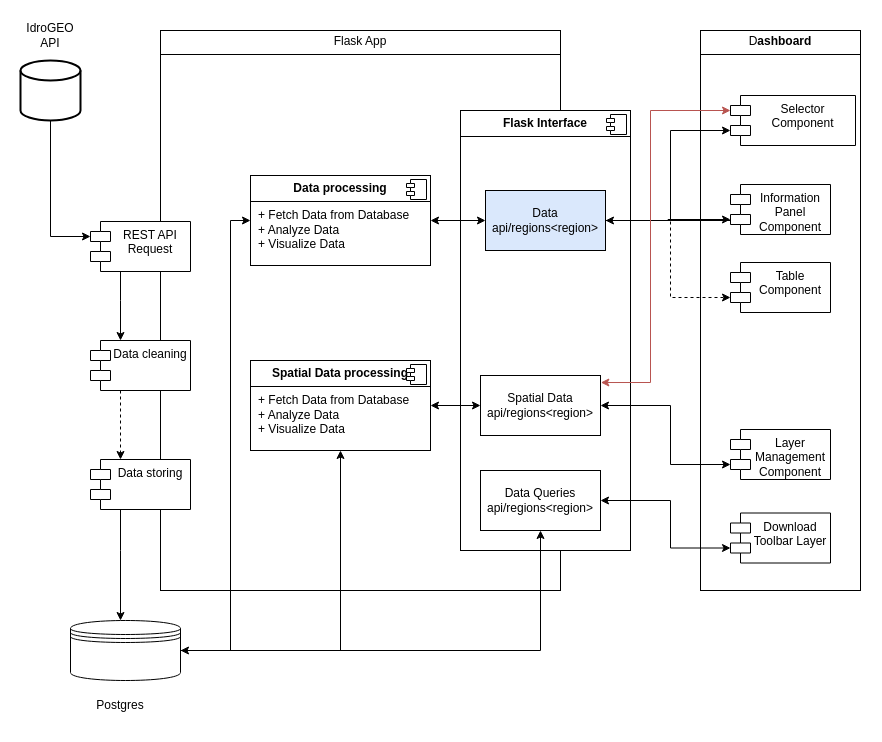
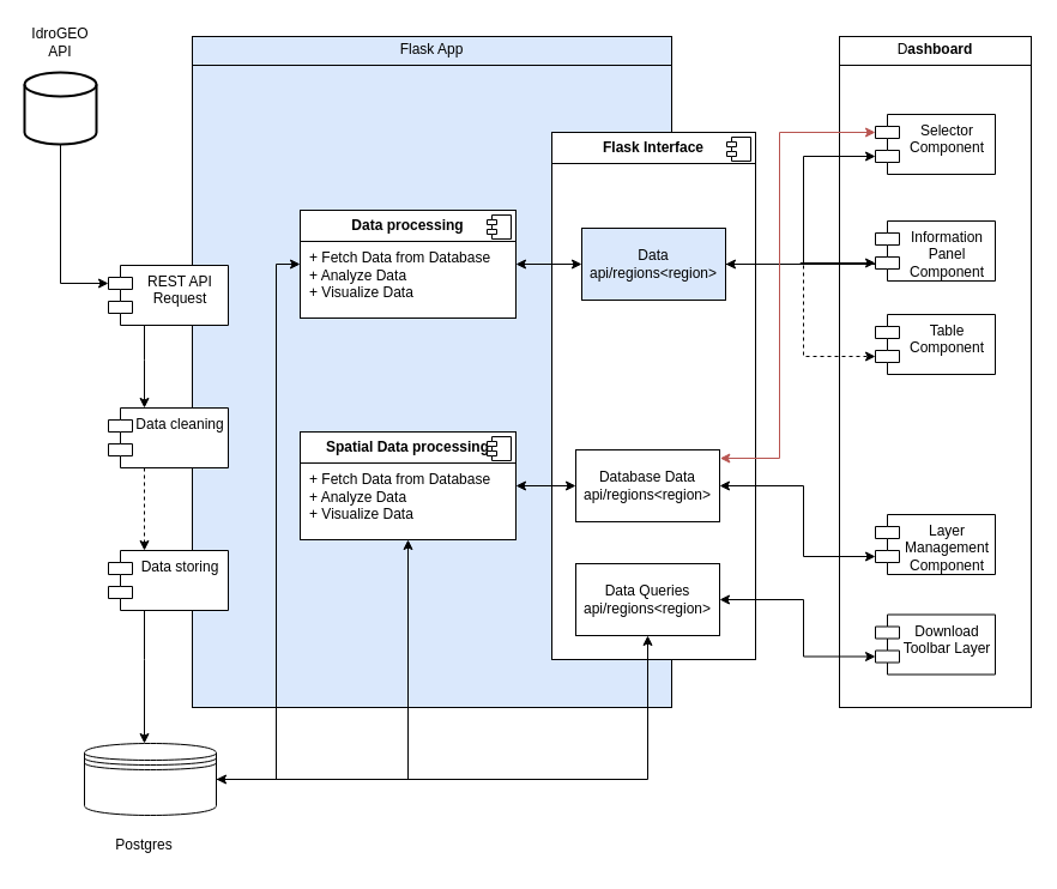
- <mxCell id="6" value="Selector Component" style="shape=module;align=left;spacingLeft=20;align=center;verticalAlign=top;whiteSpace=wrap;html=1;" parent="1" vertex="1"><mxGeometry x="730" y="95" width="125" height="50" as="geometry" /></mxCell>
+ <mxCell id="6" value="Selector Component" style="shape=module;align=left;spacingLeft=20;align=center;verticalAlign=top;whiteSpace=wrap;html=1;" parent="1" vertex="1"><mxGeometry x="730" y="95" width="100" height="50" as="geometry" /></mxCell>
- <mxCell id="2" value="&lt;p style=&quot;text-align: center; margin: 4px 0px 0px;&quot;&gt;Flask App&lt;/p&gt;&lt;hr size=&quot;1&quot; style=&quot;border-style:solid;&quot;&gt;&lt;p style=&quot;margin:0px;margin-left:8px;&quot;&gt;&lt;br&gt;&lt;/p&gt;" style="verticalAlign=top;align=left;overflow=fill;html=1;whiteSpace=wrap;" parent="1" vertex="1"><mxGeometry x="160" y="30" width="400" height="560" as="geometry" /></mxCell>
+ <mxCell id="2" value="&lt;p style=&quot;text-align: center; margin: 4px 0px 0px;&quot;&gt;Flask App&lt;/p&gt;&lt;hr size=&quot;1&quot; style=&quot;border-style:solid;&quot;&gt;&lt;p style=&quot;margin:0px;margin-left:8px;&quot;&gt;&lt;br&gt;&lt;/p&gt;" style="verticalAlign=top;align=left;overflow=fill;html=1;whiteSpace=wrap;fillColor=#dae8fc;" parent="1" vertex="1"><mxGeometry x="160" y="30" width="400" height="560" as="geometry" /></mxCell>
- <mxCell id="13" value="&lt;div&gt;Spatial Data&lt;/div&gt;&lt;div&gt;api/regions&amp;lt;region&amp;gt;&lt;/div&gt;" style="rounded=0;whiteSpace=wrap;html=1;" parent="1" vertex="1"><mxGeometry x="480" y="375" width="120" height="60" as="geometry" /></mxCell>
+ <mxCell id="13" value="&lt;div&gt;Database Data&lt;/div&gt;&lt;div&gt;api/regions&amp;lt;region&amp;gt;&lt;/div&gt;" style="rounded=0;whiteSpace=wrap;html=1;" parent="1" vertex="1"><mxGeometry x="480" y="375" width="120" height="60" as="geometry" /></mxCell>
